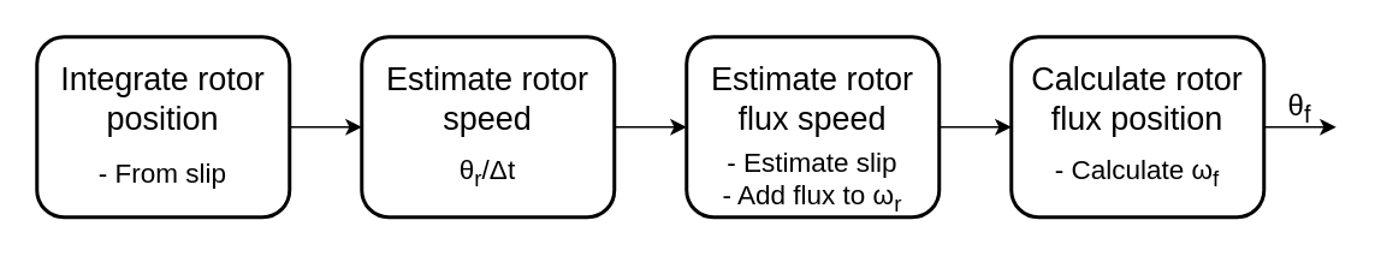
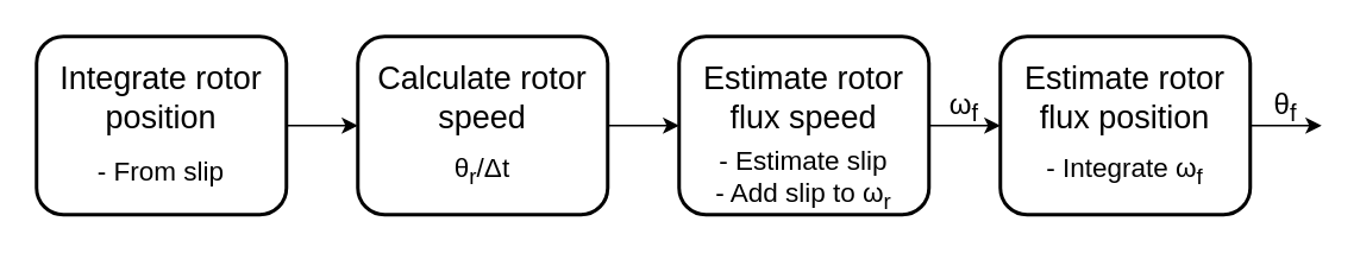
- <mxCell id="11" value="&lt;font style=&quot;font-size: 18px&quot;&gt;Estimate rotor speed&lt;/font&gt;" style="rounded=1;whiteSpace=wrap;html=1;strokeWidth=2;fillColor=none;strokeColor=none;" parent="1" vertex="1"><mxGeometry x="200" y="20" width="140" height="70" as="geometry" /></mxCell>
+ <mxCell id="11" value="&lt;font style=&quot;font-size: 18px&quot;&gt;Calculate rotor speed&lt;/font&gt;" style="rounded=1;whiteSpace=wrap;html=1;strokeWidth=2;fillColor=none;strokeColor=none;" parent="1" vertex="1"><mxGeometry x="200" y="20" width="140" height="70" as="geometry" /></mxCell>
- <mxCell id="12" value="&lt;font style=&quot;font-size: 18px&quot;&gt;Calculate rotor flux position&lt;/font&gt;" style="rounded=1;whiteSpace=wrap;html=1;strokeWidth=2;fillColor=none;strokeColor=none;" parent="1" vertex="1"><mxGeometry x="560" y="20" width="140" height="70" as="geometry" /></mxCell>
+ <mxCell id="12" value="&lt;font style=&quot;font-size: 18px&quot;&gt;Estimate rotor flux position&lt;/font&gt;" style="rounded=1;whiteSpace=wrap;html=1;strokeWidth=2;fillColor=none;strokeColor=none;" parent="1" vertex="1"><mxGeometry x="560" y="20" width="140" height="70" as="geometry" /></mxCell>
+ <mxCell id="18" value="&lt;font style=&quot;font-size: 16px&quot;&gt;ω&lt;sub&gt;f&lt;/sub&gt;&lt;/font&gt;" style="text;html=1;strokeColor=none;fillColor=none;align=center;verticalAlign=middle;whiteSpace=wrap;rounded=0;" vertex="1" parent="1"><mxGeometry x="520" y="50" width="40" height="20" as="geometry" /></mxCell>
- <mxCell id="16" value="&lt;font style=&quot;font-size: 15px&quot;&gt;- Calculate ω&lt;sub&gt;f&lt;/sub&gt;&lt;/font&gt;" style="text;html=1;strokeColor=none;fillColor=none;align=center;verticalAlign=middle;whiteSpace=wrap;rounded=0;" vertex="1" parent="1"><mxGeometry x="560" y="80" width="140" height="30" as="geometry" /></mxCell>
+ <mxCell id="16" value="&lt;font style=&quot;font-size: 15px&quot;&gt;- Integrate ω&lt;sub&gt;f&lt;/sub&gt;&lt;/font&gt;" style="text;html=1;strokeColor=none;fillColor=none;align=center;verticalAlign=middle;whiteSpace=wrap;rounded=0;" vertex="1" parent="1"><mxGeometry x="560" y="80" width="140" height="30" as="geometry" /></mxCell>
- <mxCell id="15" value="&lt;div style=&quot;font-size: 15px&quot;&gt;&lt;font style=&quot;font-size: 15px&quot;&gt;- Estimate slip&lt;/font&gt;&lt;/div&gt;&lt;div style=&quot;font-size: 15px&quot;&gt;&lt;font style=&quot;font-size: 15px&quot;&gt;- Add flux to ω&lt;sub&gt;r&lt;/sub&gt;&lt;/font&gt;&lt;/div&gt;" style="text;html=1;strokeColor=none;fillColor=none;align=center;verticalAlign=middle;whiteSpace=wrap;rounded=0;" vertex="1" parent="1"><mxGeometry x="380" y="80" width="140" height="40" as="geometry" /></mxCell>
+ <mxCell id="15" value="&lt;div style=&quot;font-size: 15px&quot;&gt;&lt;font style=&quot;font-size: 15px&quot;&gt;- Estimate slip&lt;/font&gt;&lt;/div&gt;&lt;div style=&quot;font-size: 15px&quot;&gt;&lt;font style=&quot;font-size: 15px&quot;&gt;- Add slip to ω&lt;sub&gt;r&lt;/sub&gt;&lt;/font&gt;&lt;/div&gt;" style="text;html=1;strokeColor=none;fillColor=none;align=center;verticalAlign=middle;whiteSpace=wrap;rounded=0;" vertex="1" parent="1"><mxGeometry x="380" y="80" width="140" height="40" as="geometry" /></mxCell>
